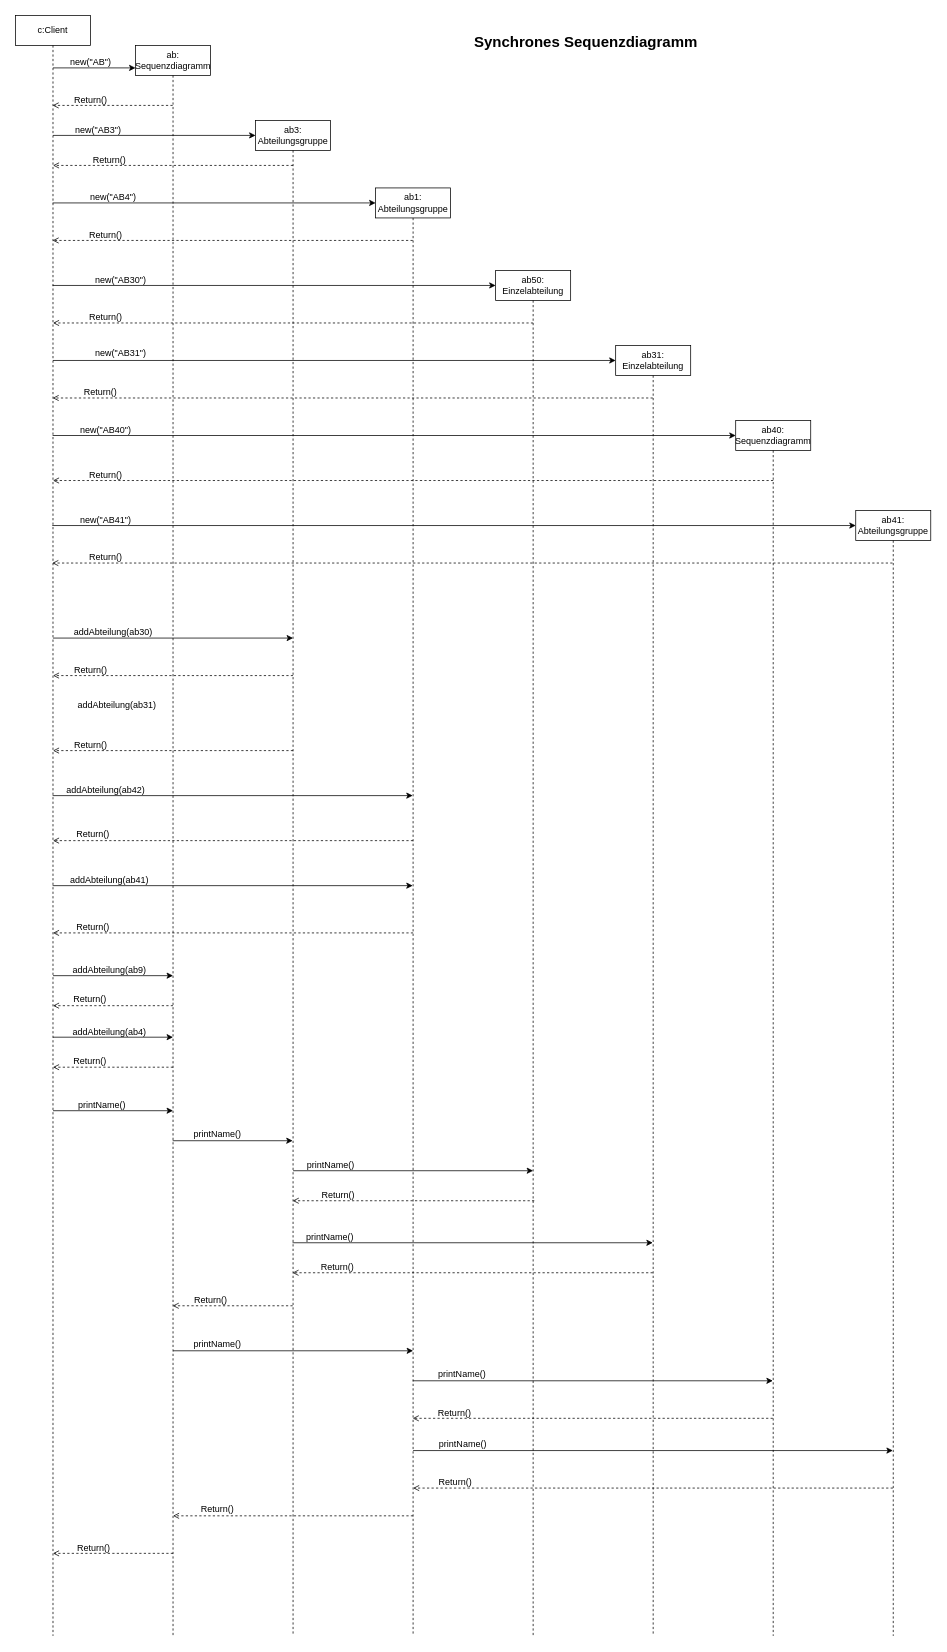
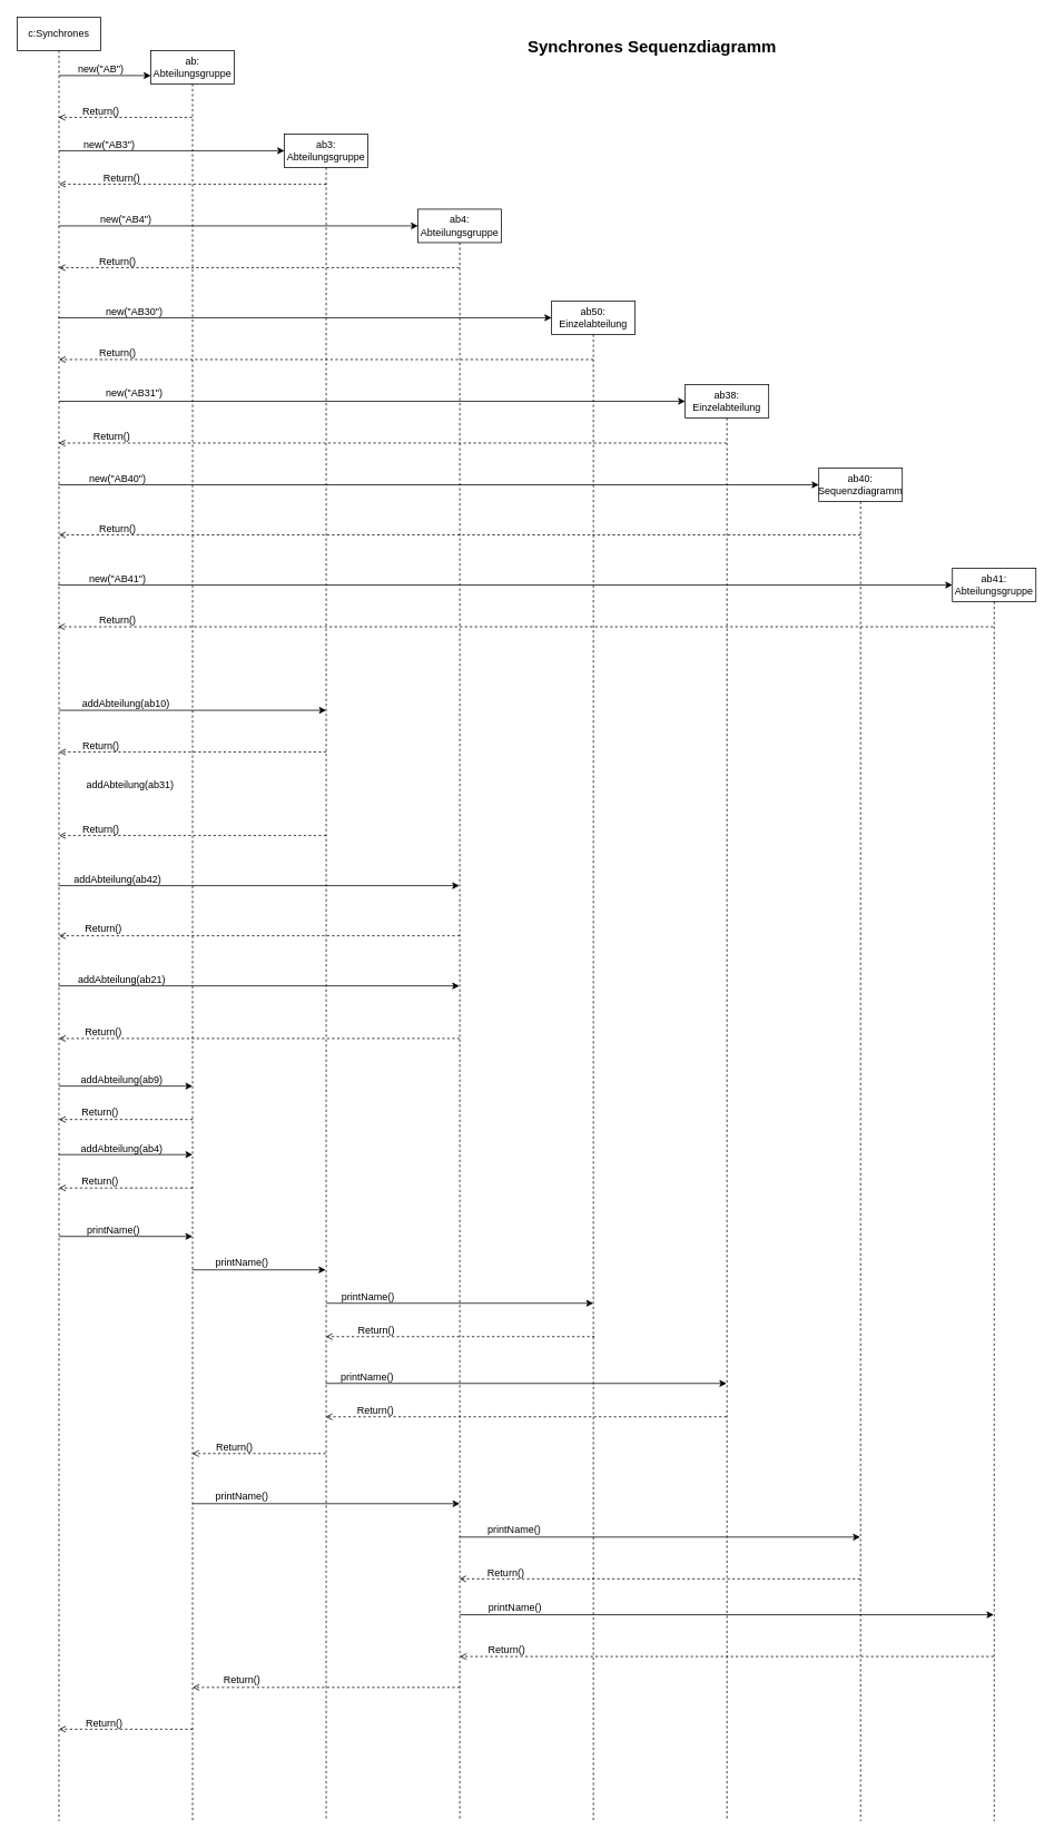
- <mxCell id="9" value="c:Client" style="shape=umlLifeline;perimeter=lifelinePerimeter;whiteSpace=wrap;html=1;container=1;dropTarget=0;collapsible=0;recursiveResize=0;outlineConnect=0;portConstraint=eastwest;newEdgeStyle={&quot;curved&quot;:0,&quot;rounded&quot;:0};fontSize=12;" vertex="1" parent="1"><mxGeometry x="20" y="20" width="100" height="2160" as="geometry" /></mxCell>
+ <mxCell id="9" value="c:Synchrones" style="shape=umlLifeline;perimeter=lifelinePerimeter;whiteSpace=wrap;html=1;container=1;dropTarget=0;collapsible=0;recursiveResize=0;outlineConnect=0;portConstraint=eastwest;newEdgeStyle={&quot;curved&quot;:0,&quot;rounded&quot;:0};fontSize=12;" vertex="1" parent="1"><mxGeometry x="20" y="20" width="100" height="2160" as="geometry" /></mxCell>
- <mxCell id="8" value="ab: Sequenzdiagramm" style="shape=umlLifeline;perimeter=lifelinePerimeter;whiteSpace=wrap;html=1;container=1;dropTarget=0;collapsible=0;recursiveResize=0;outlineConnect=0;portConstraint=eastwest;newEdgeStyle={&quot;curved&quot;:0,&quot;rounded&quot;:0};fontSize=12;" vertex="1" parent="1"><mxGeometry x="180" y="60" width="100" height="2120" as="geometry" /></mxCell>
+ <mxCell id="8" value="ab: Abteilungsgruppe" style="shape=umlLifeline;perimeter=lifelinePerimeter;whiteSpace=wrap;html=1;container=1;dropTarget=0;collapsible=0;recursiveResize=0;outlineConnect=0;portConstraint=eastwest;newEdgeStyle={&quot;curved&quot;:0,&quot;rounded&quot;:0};fontSize=12;" vertex="1" parent="1"><mxGeometry x="180" y="60" width="100" height="2120" as="geometry" /></mxCell>
- <mxCell id="6" value="ab1: Abteilungsgruppe" style="shape=umlLifeline;perimeter=lifelinePerimeter;whiteSpace=wrap;html=1;container=1;dropTarget=0;collapsible=0;recursiveResize=0;outlineConnect=0;portConstraint=eastwest;newEdgeStyle={&quot;curved&quot;:0,&quot;rounded&quot;:0};fontSize=12;" vertex="1" parent="1"><mxGeometry x="500" y="250" width="100" height="1930" as="geometry" /></mxCell>
+ <mxCell id="6" value="ab4: Abteilungsgruppe" style="shape=umlLifeline;perimeter=lifelinePerimeter;whiteSpace=wrap;html=1;container=1;dropTarget=0;collapsible=0;recursiveResize=0;outlineConnect=0;portConstraint=eastwest;newEdgeStyle={&quot;curved&quot;:0,&quot;rounded&quot;:0};fontSize=12;" vertex="1" parent="1"><mxGeometry x="500" y="250" width="100" height="1930" as="geometry" /></mxCell>
- <mxCell id="4" value="ab31: Einzelabteilung" style="shape=umlLifeline;perimeter=lifelinePerimeter;whiteSpace=wrap;html=1;container=1;dropTarget=0;collapsible=0;recursiveResize=0;outlineConnect=0;portConstraint=eastwest;newEdgeStyle={&quot;curved&quot;:0,&quot;rounded&quot;:0};fontSize=12;" vertex="1" parent="1"><mxGeometry x="820" y="460" width="100" height="1720" as="geometry" /></mxCell>
+ <mxCell id="4" value="ab38: Einzelabteilung" style="shape=umlLifeline;perimeter=lifelinePerimeter;whiteSpace=wrap;html=1;container=1;dropTarget=0;collapsible=0;recursiveResize=0;outlineConnect=0;portConstraint=eastwest;newEdgeStyle={&quot;curved&quot;:0,&quot;rounded&quot;:0};fontSize=12;" vertex="1" parent="1"><mxGeometry x="820" y="460" width="100" height="1720" as="geometry" /></mxCell>
- <mxCell id="40" value="addAbteilung(ab30)" style="text;html=1;align=center;verticalAlign=middle;resizable=0;points=[];autosize=1;strokeColor=none;fillColor=none;fontSize=12;" vertex="1" parent="1"><mxGeometry x="85" y="827" width="130" height="30" as="geometry" /></mxCell>
+ <mxCell id="40" value="addAbteilung(ab10)" style="text;html=1;align=center;verticalAlign=middle;resizable=0;points=[];autosize=1;strokeColor=none;fillColor=none;fontSize=12;" vertex="1" parent="1"><mxGeometry x="85" y="827" width="130" height="30" as="geometry" /></mxCell>
- <mxCell id="49" value="addAbteilung(ab41)" style="text;html=1;align=center;verticalAlign=middle;resizable=0;points=[];autosize=1;strokeColor=none;fillColor=none;fontSize=12;" vertex="1" parent="1"><mxGeometry x="80" y="1158" width="130" height="30" as="geometry" /></mxCell>
+ <mxCell id="49" value="addAbteilung(ab21)" style="text;html=1;align=center;verticalAlign=middle;resizable=0;points=[];autosize=1;strokeColor=none;fillColor=none;fontSize=12;" vertex="1" parent="1"><mxGeometry x="80" y="1158" width="130" height="30" as="geometry" /></mxCell>
